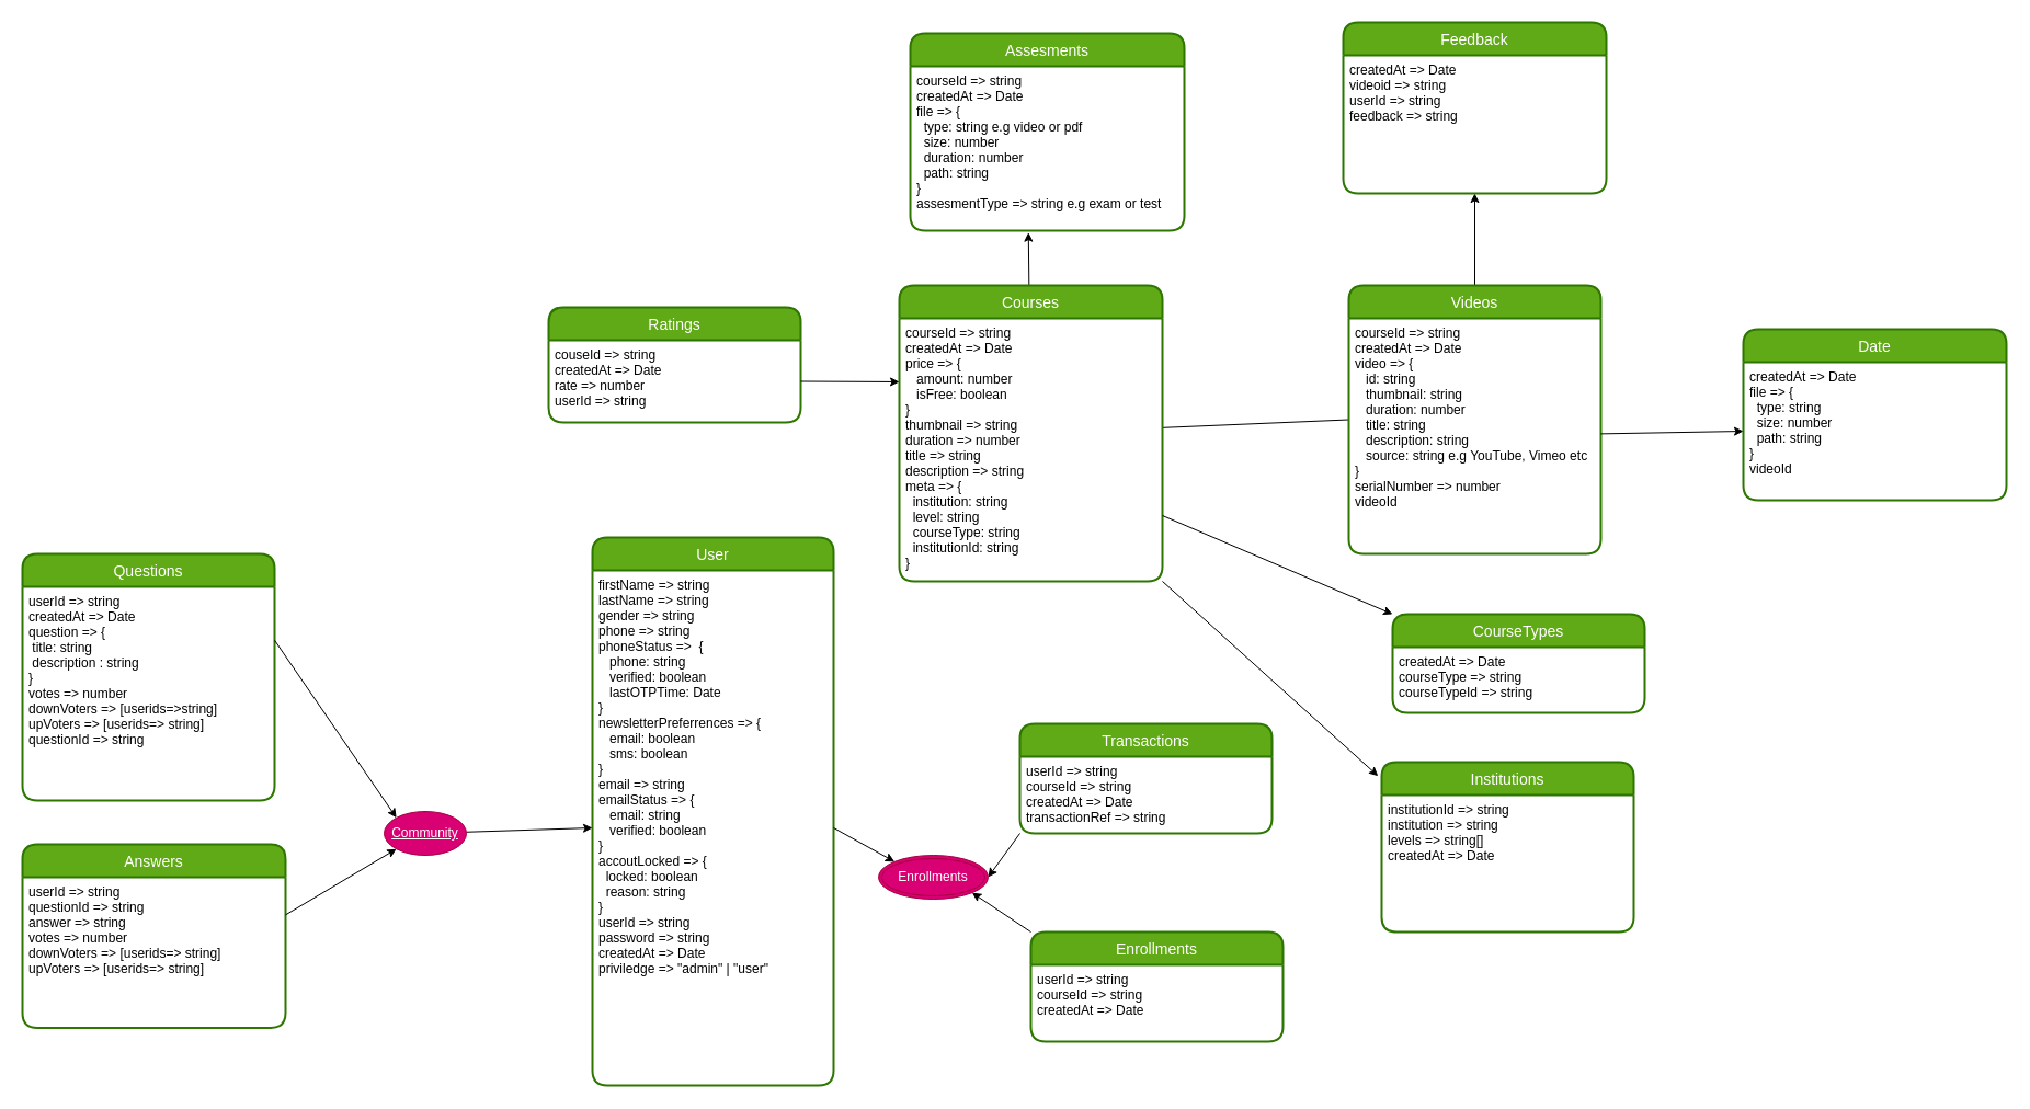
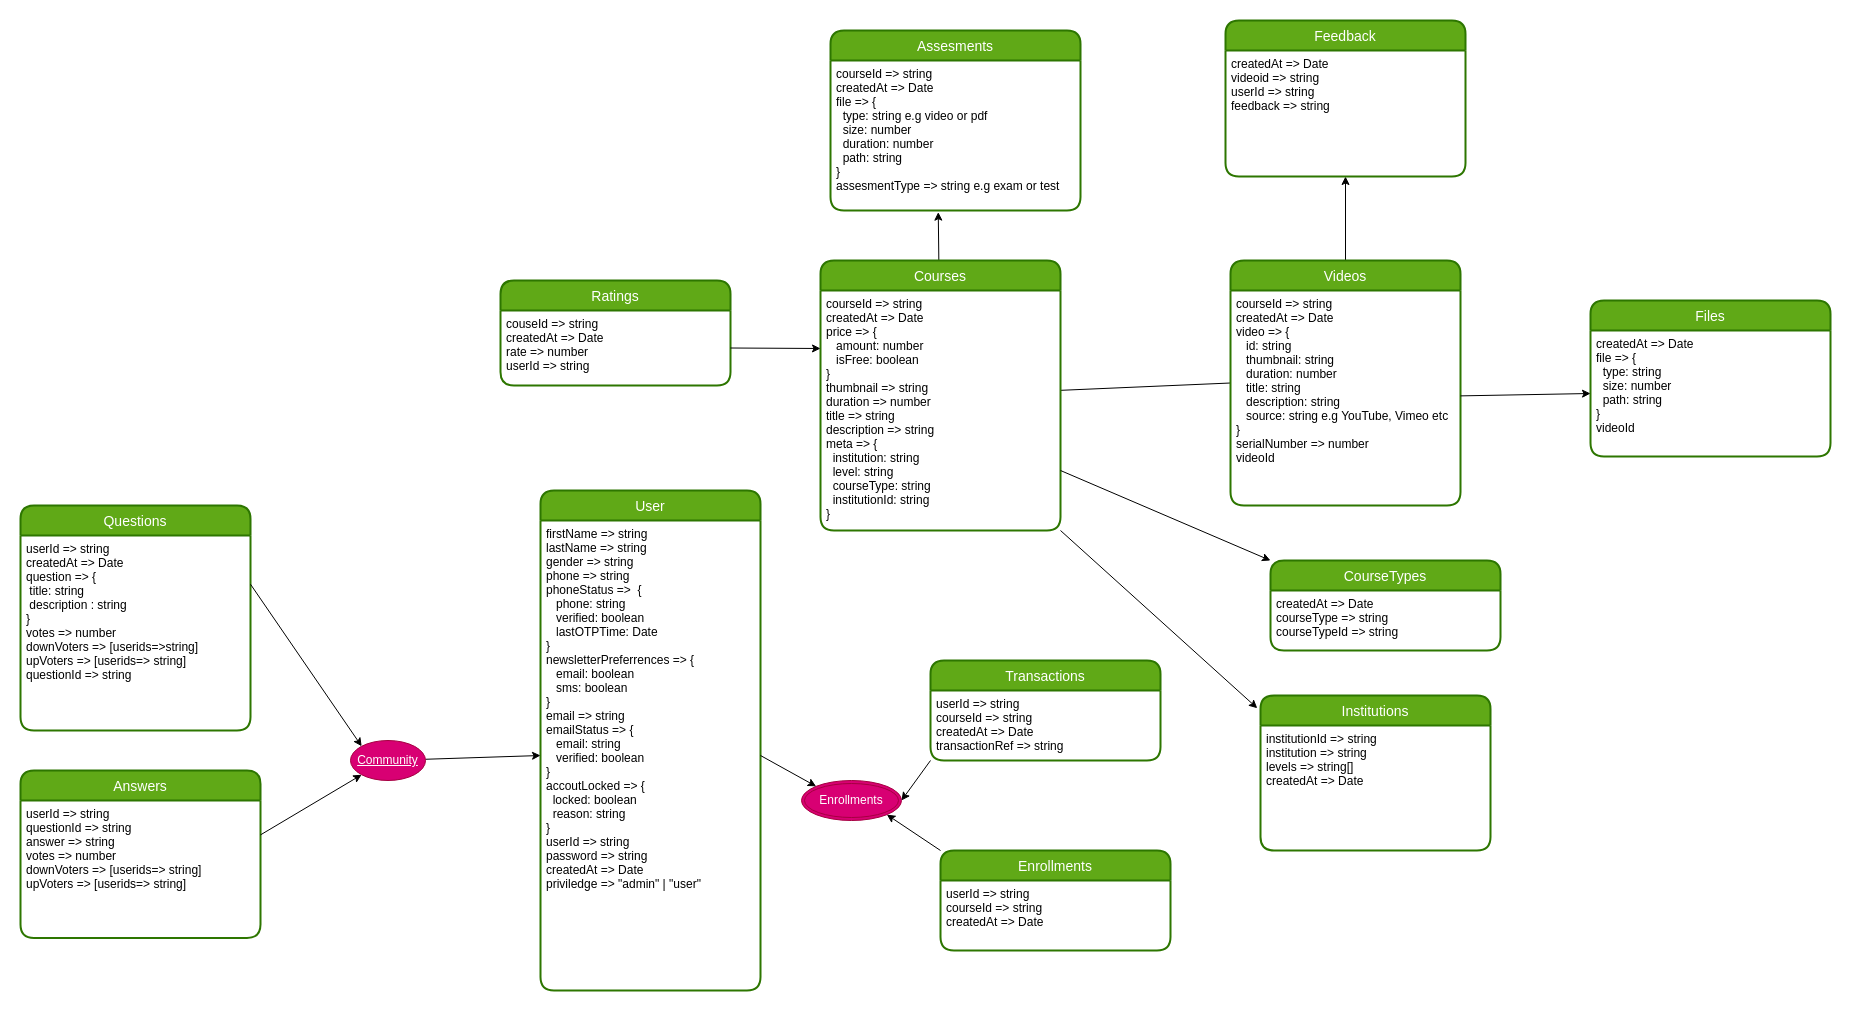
- <mxCell id="16" value="Date" style="swimlane;childLayout=stackLayout;horizontal=1;startSize=30;horizontalStack=0;rounded=1;fontSize=14;fontStyle=0;strokeWidth=2;resizeParent=0;resizeLast=1;shadow=0;dashed=0;align=center;fillColor=#60a917;fontColor=#ffffff;strokeColor=#2D7600;" vertex="1" parent="1"><mxGeometry x="1590" y="300" width="240" height="156" as="geometry"><mxRectangle x="550" width="170" height="30" as="alternateBounds" /></mxGeometry></mxCell>
+ <mxCell id="16" value="Files" style="swimlane;childLayout=stackLayout;horizontal=1;startSize=30;horizontalStack=0;rounded=1;fontSize=14;fontStyle=0;strokeWidth=2;resizeParent=0;resizeLast=1;shadow=0;dashed=0;align=center;fillColor=#60a917;fontColor=#ffffff;strokeColor=#2D7600;" vertex="1" parent="1"><mxGeometry x="1590" y="300" width="240" height="156" as="geometry"><mxRectangle x="550" width="170" height="30" as="alternateBounds" /></mxGeometry></mxCell>
